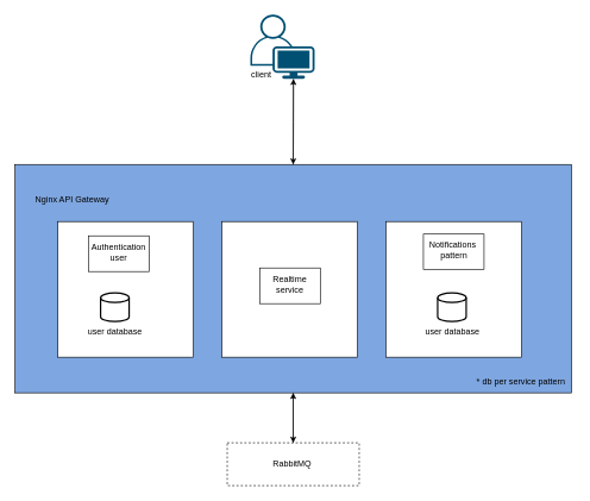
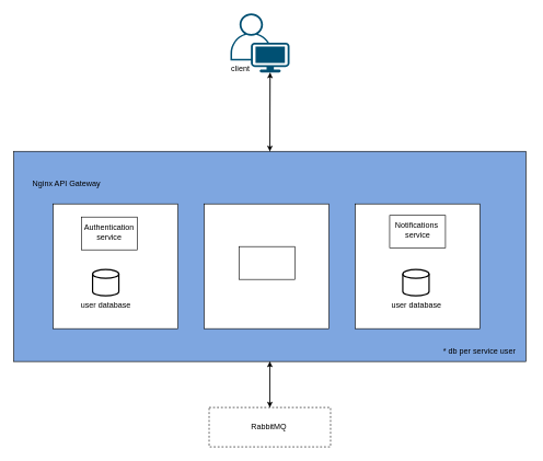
- <mxCell id="16" value="Notifications&amp;nbsp;&lt;div&gt;pattern&lt;/div&gt;" style="text;html=1;align=center;verticalAlign=middle;resizable=0;points=[];autosize=1;strokeColor=none;fillColor=none;" vertex="1" parent="1"><mxGeometry x="589.5" y="330" width="90" height="40" as="geometry" /></mxCell>
+ <mxCell id="16" value="Notifications&amp;nbsp;&lt;div&gt;service&lt;/div&gt;" style="text;html=1;align=center;verticalAlign=middle;resizable=0;points=[];autosize=1;strokeColor=none;fillColor=none;" vertex="1" parent="1"><mxGeometry x="589.5" y="330" width="90" height="40" as="geometry" /></mxCell>
- <mxCell id="20" value="&lt;div&gt;Authentication&lt;/div&gt;&lt;div&gt;user&lt;/div&gt;" style="text;html=1;align=center;verticalAlign=middle;resizable=0;points=[];autosize=1;strokeColor=none;fillColor=none;" vertex="1" parent="1"><mxGeometry x="115" y="332.5" width="100" height="40" as="geometry" /></mxCell>
+ <mxCell id="20" value="&lt;div&gt;Authentication&lt;/div&gt;&lt;div&gt;service&lt;/div&gt;" style="text;html=1;align=center;verticalAlign=middle;resizable=0;points=[];autosize=1;strokeColor=none;fillColor=none;" vertex="1" parent="1"><mxGeometry x="115" y="332.5" width="100" height="40" as="geometry" /></mxCell>
- <mxCell id="18" value="Realtime&lt;div&gt;service&lt;/div&gt;" style="text;html=1;align=center;verticalAlign=middle;resizable=0;points=[];autosize=1;strokeColor=none;fillColor=none;" vertex="1" parent="1"><mxGeometry x="370" y="377.5" width="70" height="40" as="geometry" /></mxCell>
- <mxCell id="21" value="* db per service pattern" style="text;html=1;align=center;verticalAlign=middle;resizable=0;points=[];autosize=1;strokeColor=none;fillColor=none;" vertex="1" parent="1"><mxGeometry x="654" y="520" width="150" height="30" as="geometry" /></mxCell>
+ <mxCell id="21" value="* db per service user" style="text;html=1;align=center;verticalAlign=middle;resizable=0;points=[];autosize=1;strokeColor=none;fillColor=none;" vertex="1" parent="1"><mxGeometry x="654" y="520" width="150" height="30" as="geometry" /></mxCell>
